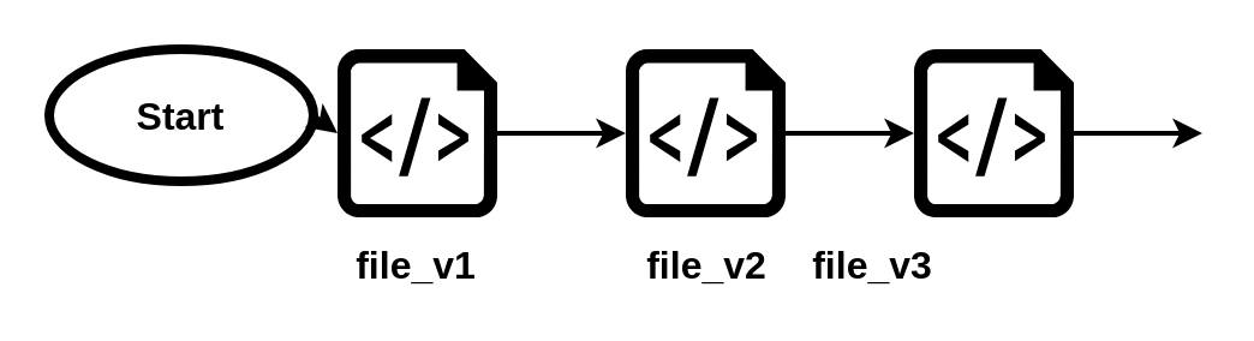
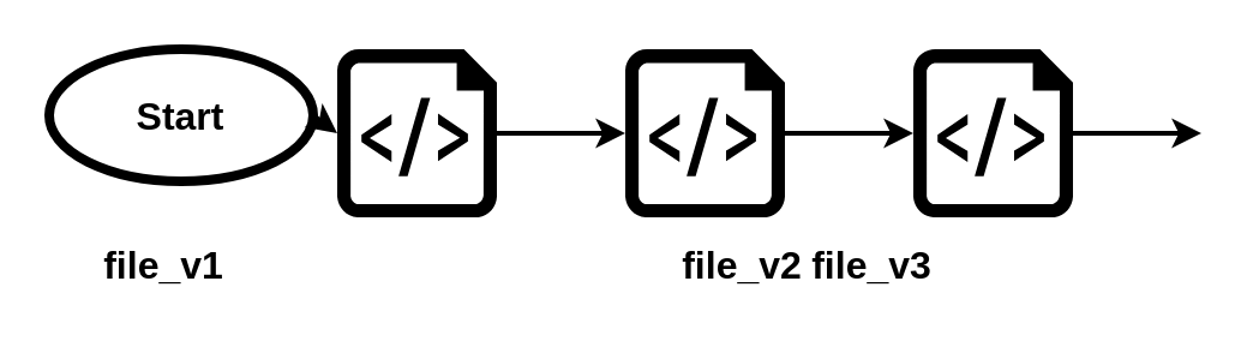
- <mxCell id="5" value="&lt;font style=&quot;font-size: 16px&quot; color=&quot;#000000&quot;&gt;&lt;b&gt;file_v1&lt;/b&gt;&lt;/font&gt;" style="text;html=1;strokeColor=none;fillColor=none;align=center;verticalAlign=middle;whiteSpace=wrap;rounded=0;" vertex="1" parent="1"><mxGeometry x="153.25" y="100" width="40" height="20" as="geometry" /></mxCell>
+ <mxCell id="5" value="&lt;font style=&quot;font-size: 16px&quot; color=&quot;#000000&quot;&gt;&lt;b&gt;file_v1&lt;/b&gt;&lt;/font&gt;" style="text;html=1;strokeColor=none;fillColor=none;align=center;verticalAlign=middle;whiteSpace=wrap;rounded=0;" vertex="1" parent="1"><mxGeometry x="48.25" y="100" width="40" height="20" as="geometry" /></mxCell>
- <mxCell id="6" value="&lt;font style=&quot;font-size: 16px&quot; color=&quot;#000000&quot;&gt;&lt;b&gt;file_v2&lt;/b&gt;&lt;/font&gt;" style="text;html=1;strokeColor=none;fillColor=none;align=center;verticalAlign=middle;whiteSpace=wrap;rounded=0;" vertex="1" parent="1"><mxGeometry x="274" y="100" width="40" height="20" as="geometry" /></mxCell>
+ <mxCell id="6" value="&lt;font style=&quot;font-size: 16px&quot; color=&quot;#000000&quot;&gt;&lt;b&gt;file_v2&lt;/b&gt;&lt;/font&gt;" style="text;html=1;strokeColor=none;fillColor=none;align=center;verticalAlign=middle;whiteSpace=wrap;rounded=0;" vertex="1" parent="1"><mxGeometry x="289" y="100" width="40" height="20" as="geometry" /></mxCell>
